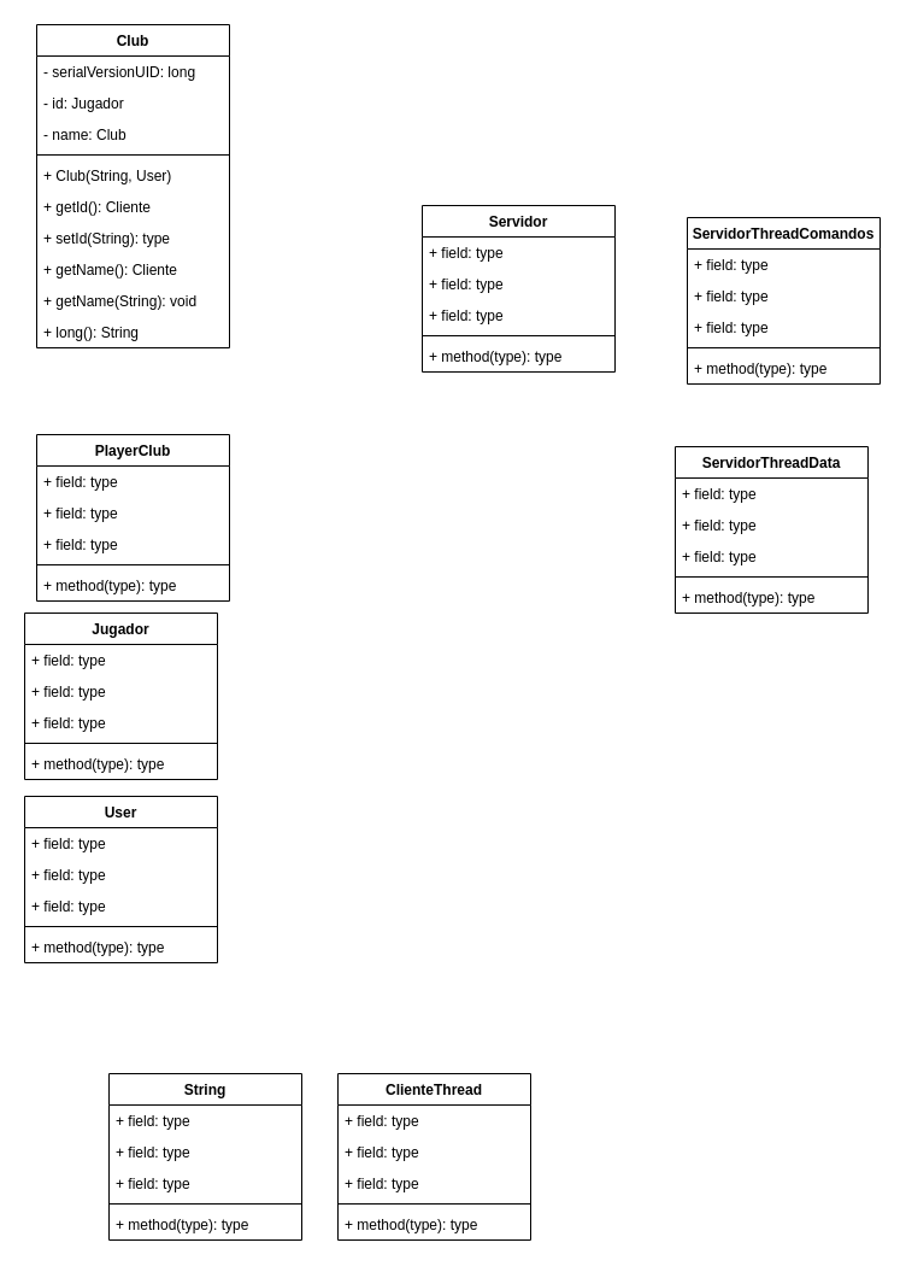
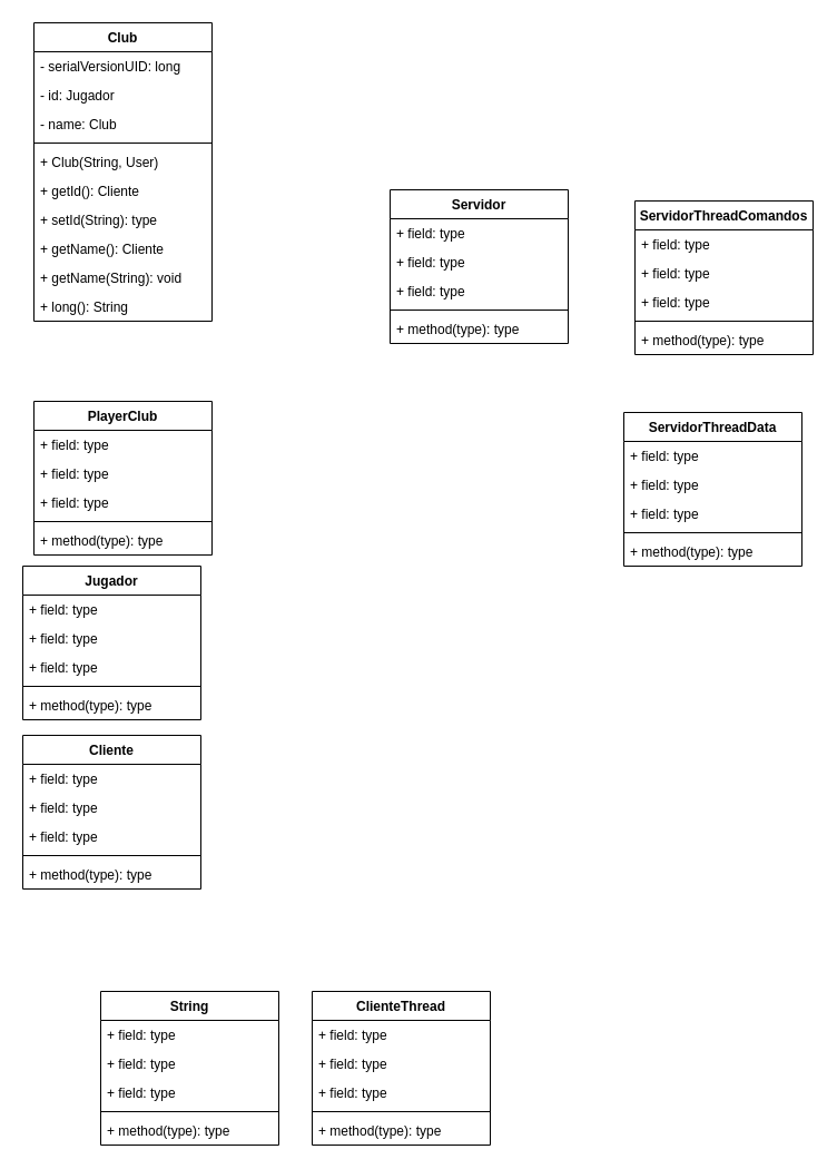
- <mxCell id="25" value="User" style="swimlane;fontStyle=1;align=center;verticalAlign=top;childLayout=stackLayout;horizontal=1;startSize=26;horizontalStack=0;resizeParent=1;resizeParentMax=0;resizeLast=0;collapsible=1;marginBottom=0;" vertex="1" parent="1"><mxGeometry x="20" y="660" width="160" height="138" as="geometry" /></mxCell>
+ <mxCell id="25" value="Cliente" style="swimlane;fontStyle=1;align=center;verticalAlign=top;childLayout=stackLayout;horizontal=1;startSize=26;horizontalStack=0;resizeParent=1;resizeParentMax=0;resizeLast=0;collapsible=1;marginBottom=0;" vertex="1" parent="1"><mxGeometry x="20" y="660" width="160" height="138" as="geometry" /></mxCell>
